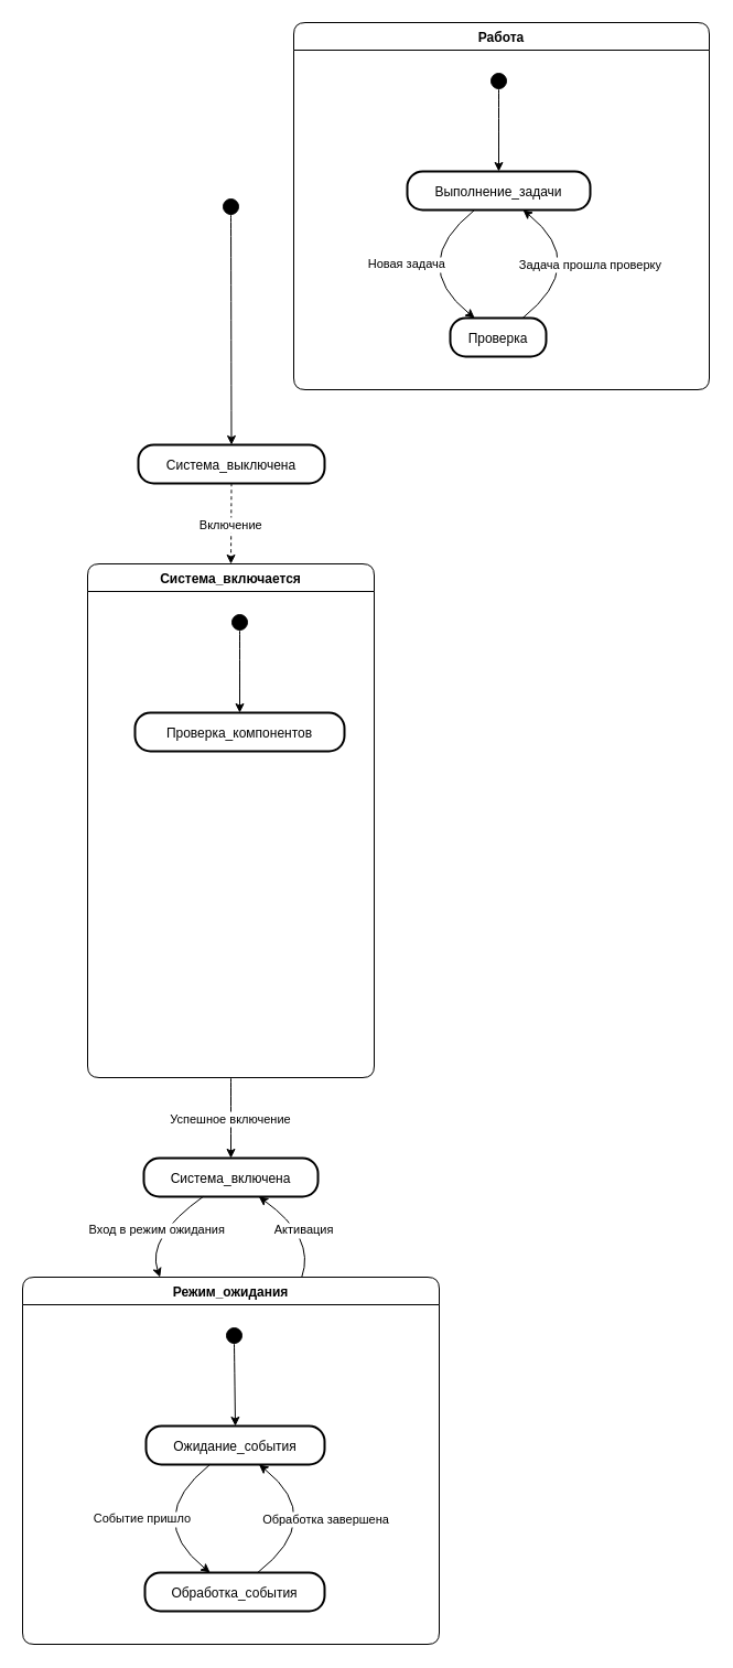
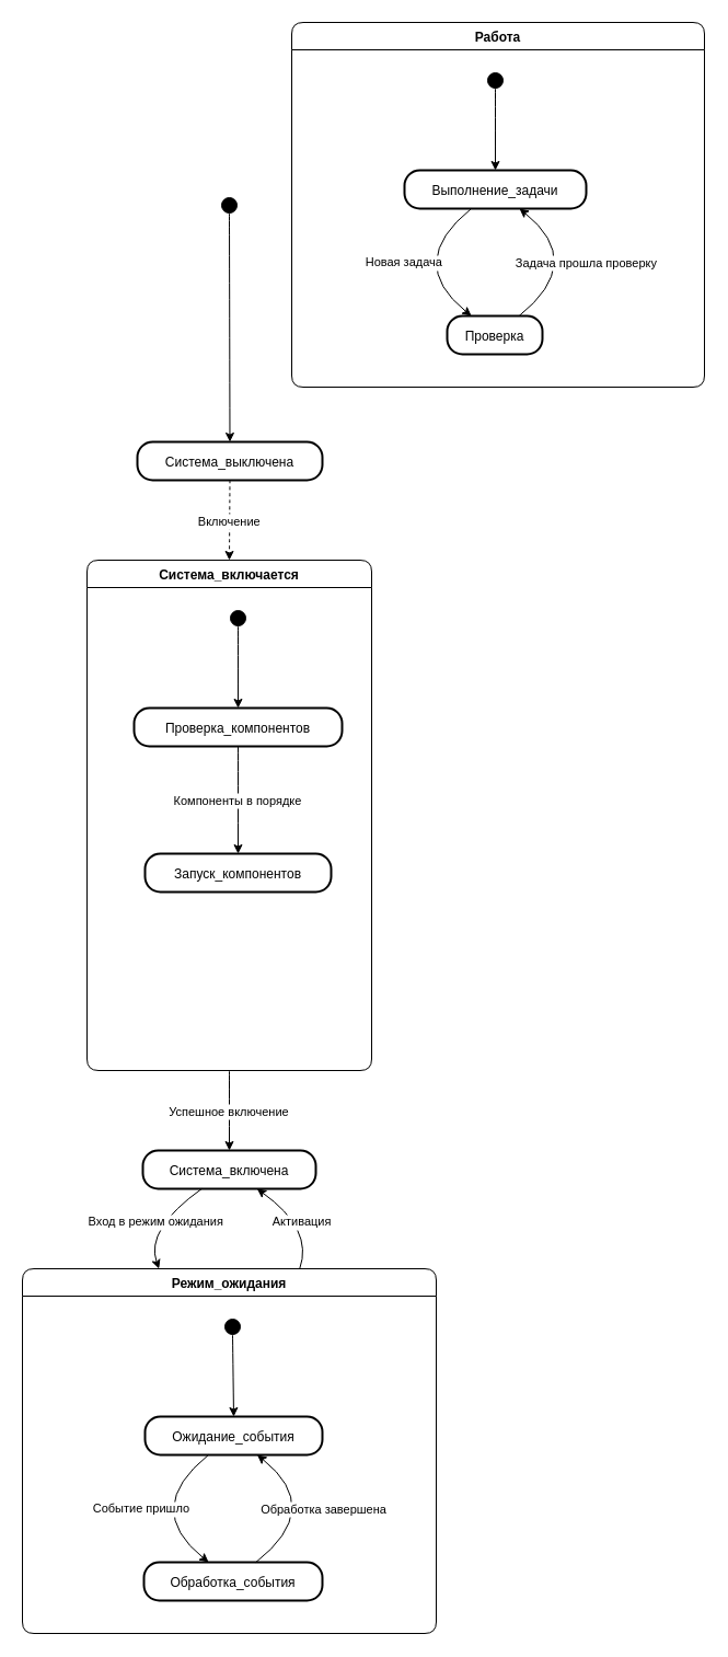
+ <mxCell id="9" value="Компоненты в порядке" style="curved=1;startArrow=none;;exitX=0.5;exitY=0.99;entryX=0.5;entryY=-0.01;" edge="1" parent="4" source="6" target="7"><mxGeometry relative="1" as="geometry"><Array as="points" /></mxGeometry></mxCell>
+ <mxCell id="7" value="Запуск_компонентов" style="rounded=1;arcSize=40;strokeWidth=2" vertex="1" parent="4"><mxGeometry x="53" y="268" width="170" height="35" as="geometry" /></mxCell>
